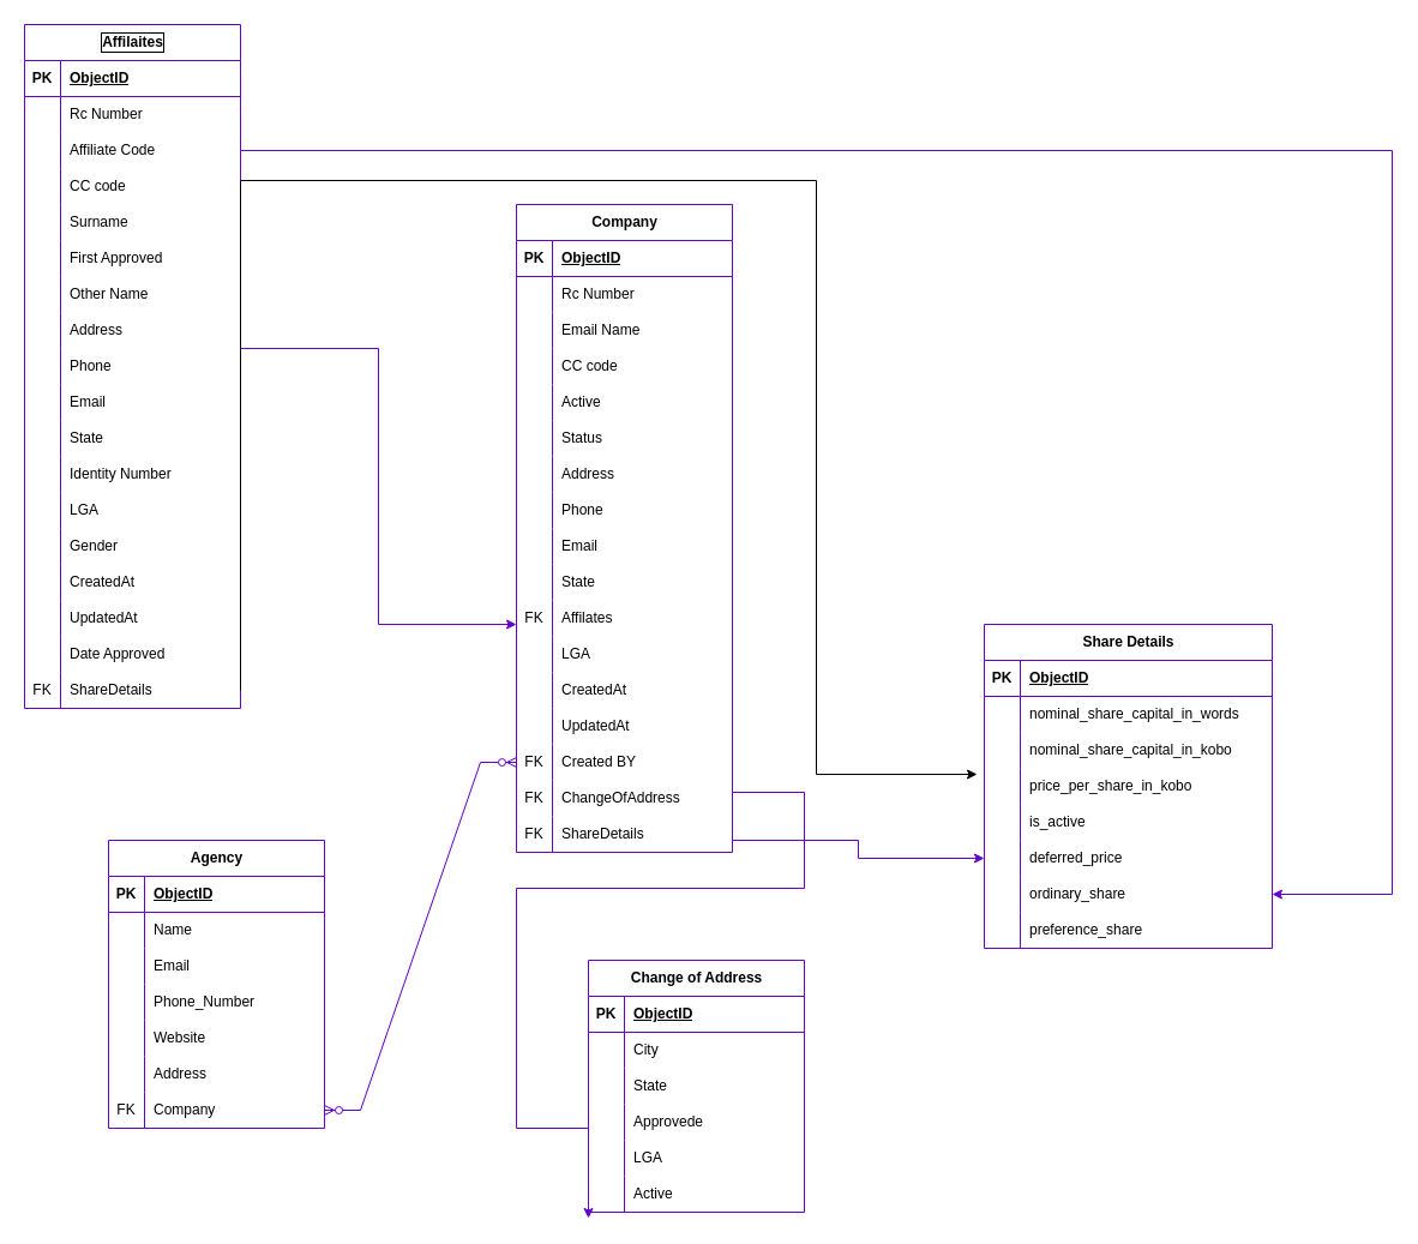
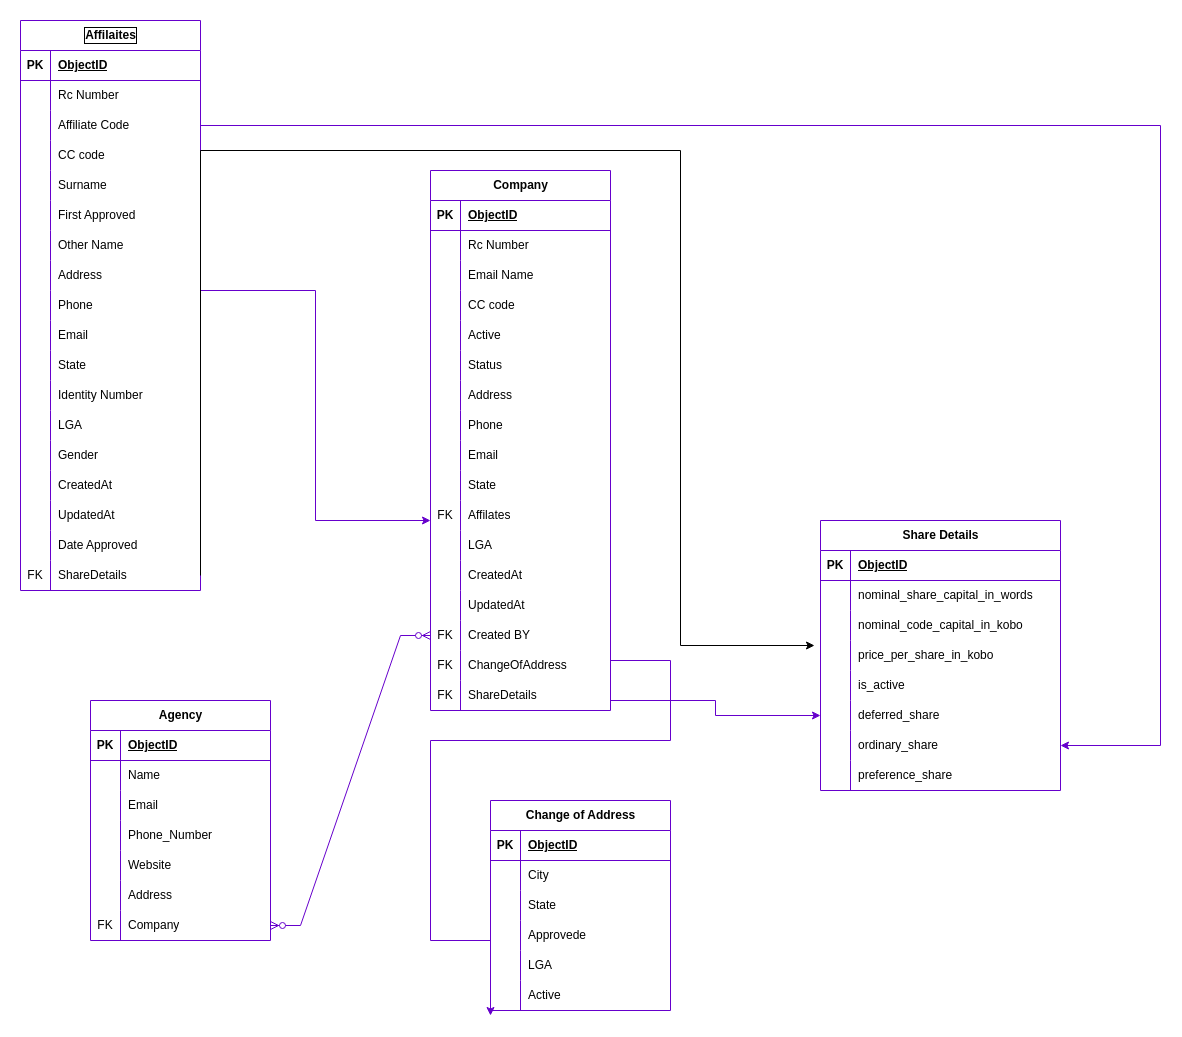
- <mxCell id="141" value="nominal_share_capital_in_kobo" style="shape=partialRectangle;connectable=0;fillColor=none;top=0;left=0;bottom=0;right=0;align=left;spacingLeft=6;overflow=hidden;whiteSpace=wrap;html=1;fontColor=#000000;strokeColor=#6600CC;" parent="139" vertex="1"><mxGeometry x="30" width="210" height="30" as="geometry"><mxRectangle width="210" height="30" as="alternateBounds" /></mxGeometry></mxCell>
+ <mxCell id="141" value="nominal_code_capital_in_kobo" style="shape=partialRectangle;connectable=0;fillColor=none;top=0;left=0;bottom=0;right=0;align=left;spacingLeft=6;overflow=hidden;whiteSpace=wrap;html=1;fontColor=#000000;strokeColor=#6600CC;" parent="139" vertex="1"><mxGeometry x="30" width="210" height="30" as="geometry"><mxRectangle width="210" height="30" as="alternateBounds" /></mxGeometry></mxCell>
- <mxCell id="150" value="deferred_price" style="shape=partialRectangle;connectable=0;fillColor=none;top=0;left=0;bottom=0;right=0;align=left;spacingLeft=6;overflow=hidden;whiteSpace=wrap;html=1;fontColor=#000000;strokeColor=#6600CC;" parent="148" vertex="1"><mxGeometry x="30" width="210" height="30" as="geometry"><mxRectangle width="210" height="30" as="alternateBounds" /></mxGeometry></mxCell>
+ <mxCell id="150" value="deferred_share" style="shape=partialRectangle;connectable=0;fillColor=none;top=0;left=0;bottom=0;right=0;align=left;spacingLeft=6;overflow=hidden;whiteSpace=wrap;html=1;fontColor=#000000;strokeColor=#6600CC;" parent="148" vertex="1"><mxGeometry x="30" width="210" height="30" as="geometry"><mxRectangle width="210" height="30" as="alternateBounds" /></mxGeometry></mxCell>
